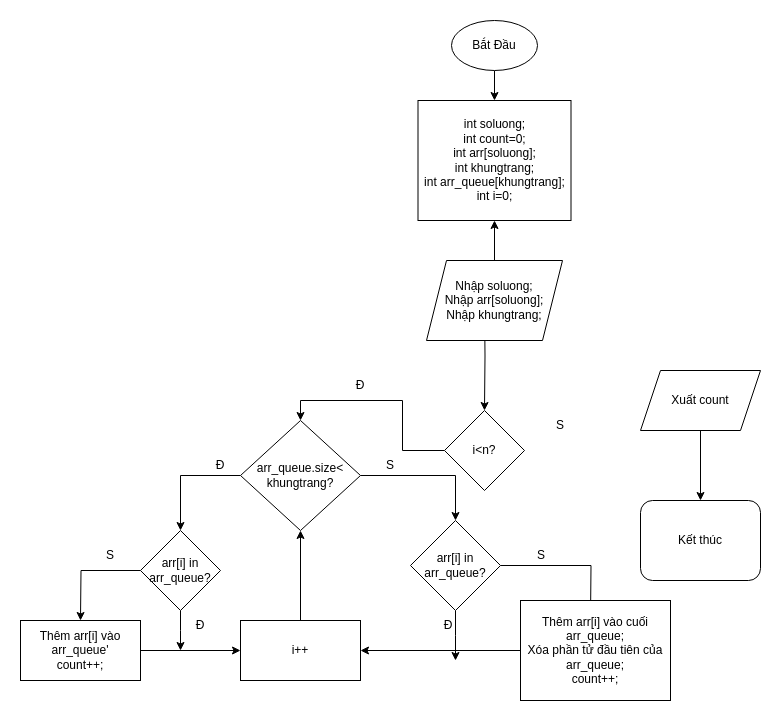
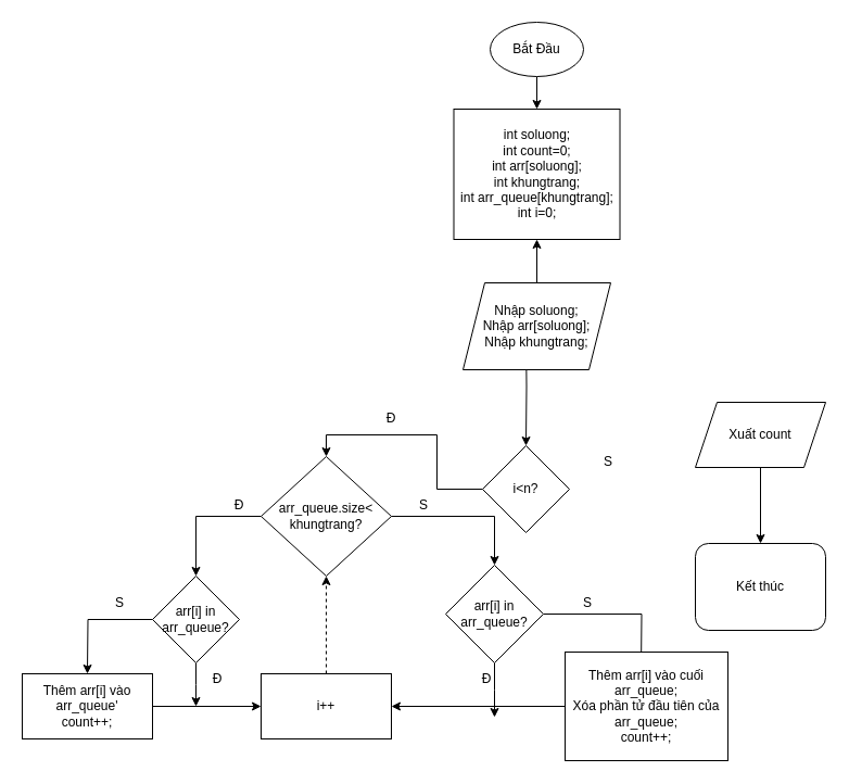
- <mxCell id="22" style="edgeStyle=orthogonalEdgeStyle;rounded=0;orthogonalLoop=1;jettySize=auto;html=1;entryX=0.5;entryY=1;entryDx=0;entryDy=0;" edge="1" parent="1" source="23" target="13"><mxGeometry relative="1" as="geometry" /></mxCell>
+ <mxCell id="22" style="edgeStyle=orthogonalEdgeStyle;rounded=0;orthogonalLoop=1;jettySize=auto;html=1;entryX=0.5;entryY=1;entryDx=0;entryDy=0;dashed=1;" edge="1" parent="1" source="23" target="13"><mxGeometry relative="1" as="geometry" /></mxCell>
